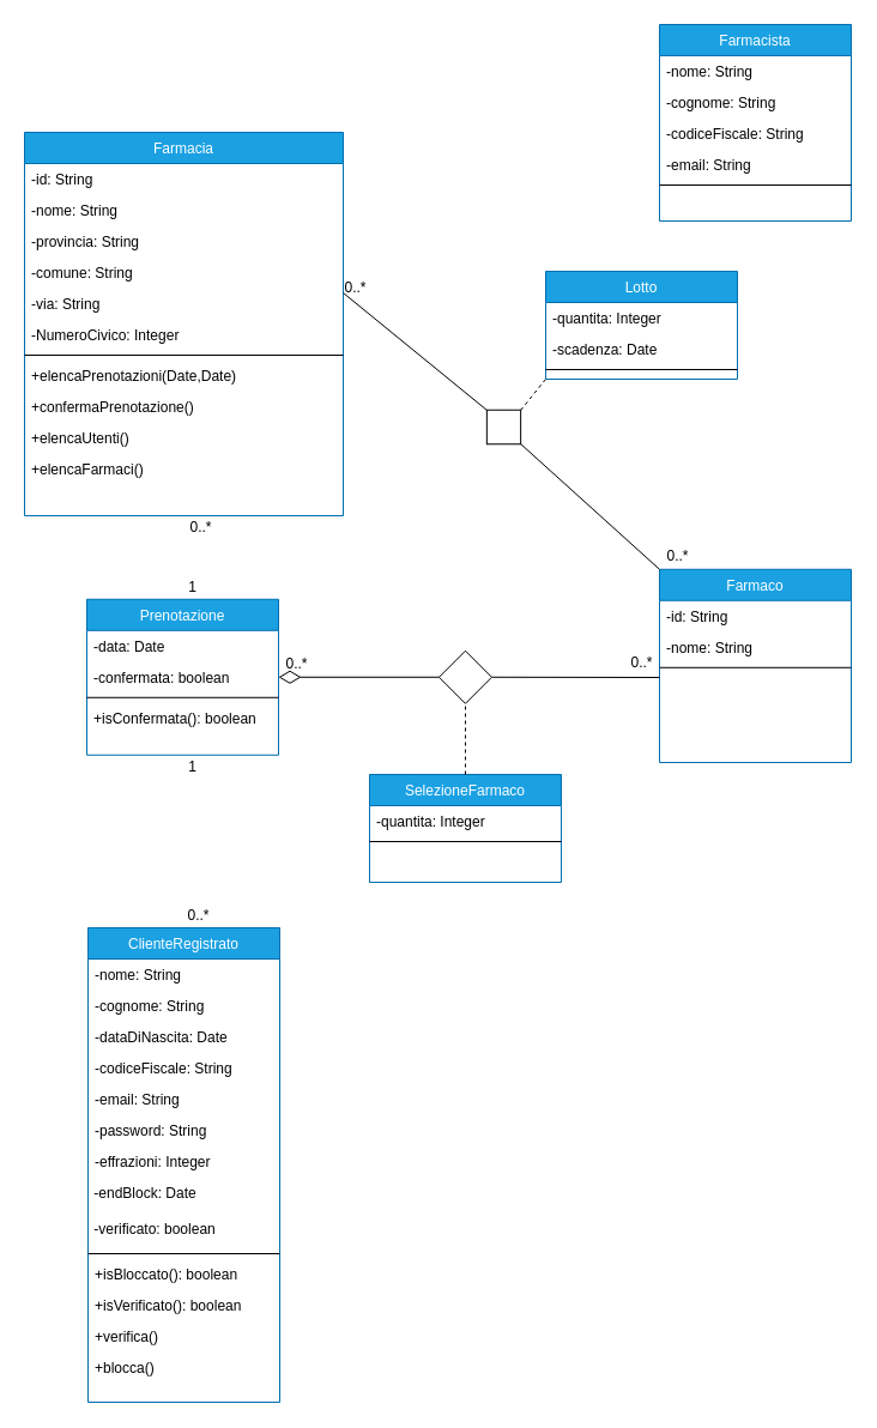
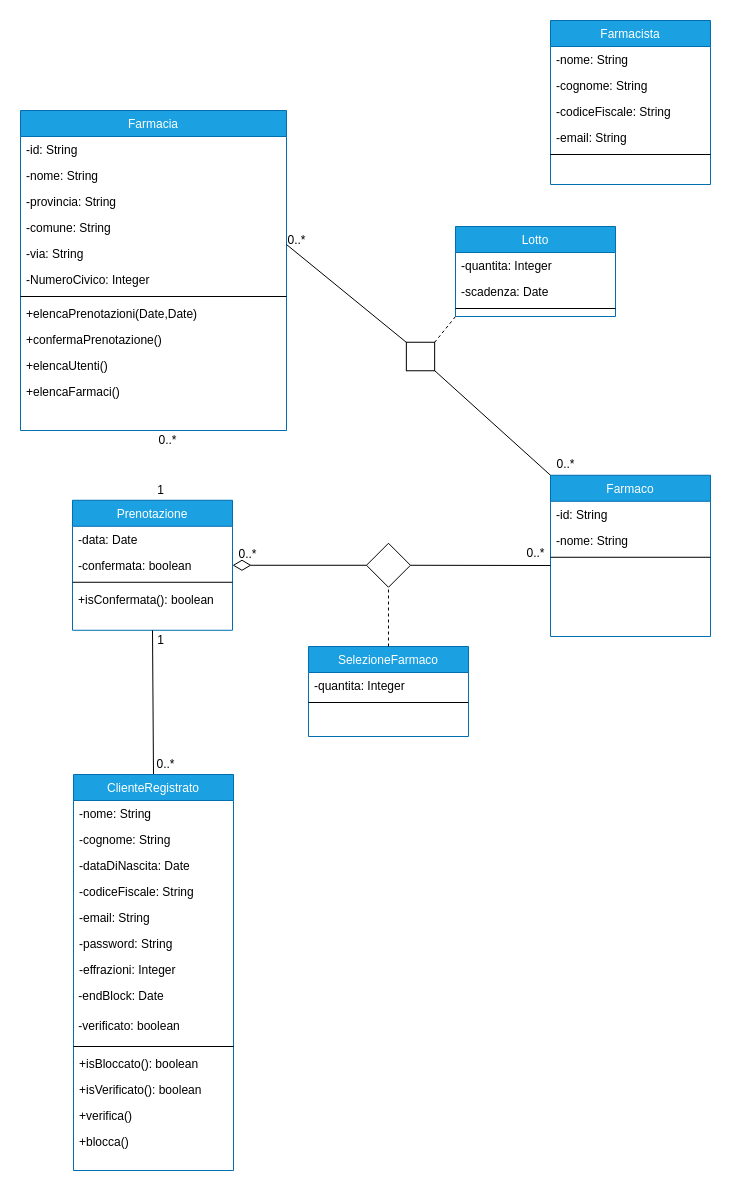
+ <mxCell id="29" value="" style="endArrow=none;html=1;exitX=0.5;exitY=0;exitDx=0;exitDy=0;entryX=0.5;entryY=1;entryDx=0;entryDy=0;endFill=0;" parent="1" source="36" target="24" edge="1"><mxGeometry width="50" height="50" relative="1" as="geometry"><mxPoint x="154" y="774" as="sourcePoint" /><mxPoint x="687" y="574" as="targetPoint" /></mxGeometry></mxCell>
